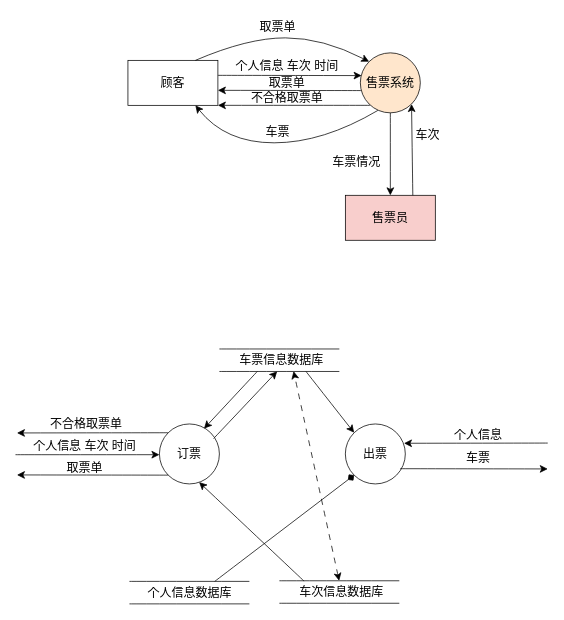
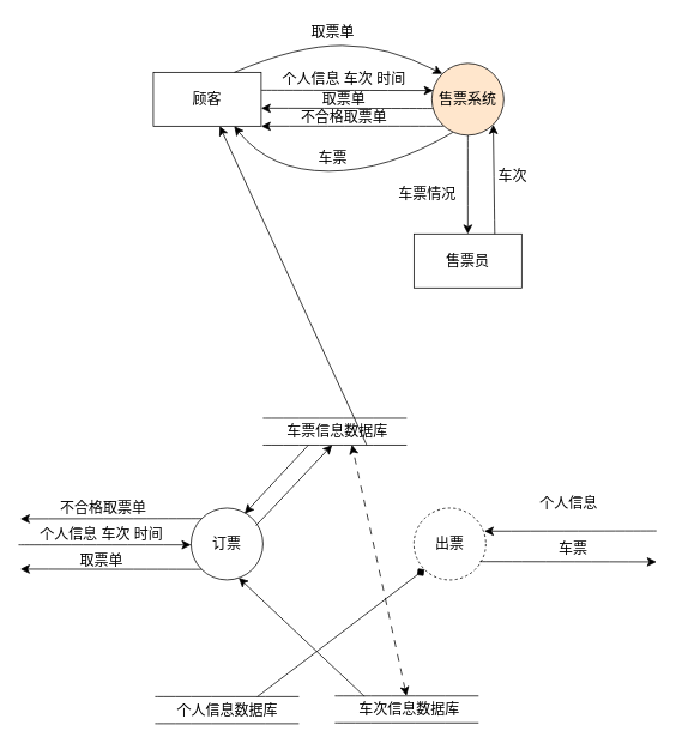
- <mxCell id="14" value="车次" style="text;html=1;strokeColor=none;fillColor=none;align=center;verticalAlign=middle;whiteSpace=wrap;rounded=0;fontSize=16;" vertex="1" parent="1"><mxGeometry x="540" y="165" width="60" height="30" as="geometry" /></mxCell>
+ <mxCell id="14" value="车次" style="text;html=1;strokeColor=none;fillColor=none;align=center;verticalAlign=middle;whiteSpace=wrap;rounded=0;fontSize=16;" vertex="1" parent="1"><mxGeometry x="540" y="180" width="60" height="30" as="geometry" /></mxCell>
- <mxCell id="3" value="售票员" style="rounded=0;whiteSpace=wrap;html=1;fontSize=16;fillColor=#f8cecc;" vertex="1" parent="1"><mxGeometry x="460" y="260" width="120" height="60" as="geometry" /></mxCell>
+ <mxCell id="3" value="售票员" style="rounded=0;whiteSpace=wrap;html=1;fontSize=16;" vertex="1" parent="1"><mxGeometry x="460" y="260" width="120" height="60" as="geometry" /></mxCell>
- <mxCell id="49" value="" style="endArrow=classic;html=1;rounded=0;fontSize=12;startSize=8;endSize=8;curved=1;exitX=0.75;exitY=1;exitDx=0;exitDy=0;entryX=0;entryY=0;entryDx=0;entryDy=0;" edge="1" parent="1" source="46" target="36"><mxGeometry width="50" height="50" relative="1" as="geometry"><mxPoint x="351" y="480" as="sourcePoint" /><mxPoint x="282" y="581" as="targetPoint" /></mxGeometry></mxCell>
+ <mxCell id="49" value="" style="endArrow=classic;html=1;rounded=0;fontSize=12;startSize=8;endSize=8;curved=1;exitX=0.75;exitY=1;exitDx=0;exitDy=0;" edge="1" parent="1" source="46" target="2"><mxGeometry width="50" height="50" relative="1" as="geometry"><mxPoint x="351" y="480" as="sourcePoint" /><mxPoint x="282" y="581" as="targetPoint" /></mxGeometry></mxCell>
- <mxCell id="38" value="个人信息" style="text;html=1;strokeColor=none;fillColor=none;align=center;verticalAlign=middle;whiteSpace=wrap;rounded=0;fontSize=16;" vertex="1" parent="1"><mxGeometry x="560" y="565" width="155" height="30" as="geometry" /></mxCell>
+ <mxCell id="38" value="个人信息" style="text;html=1;strokeColor=none;fillColor=none;align=center;verticalAlign=middle;whiteSpace=wrap;rounded=0;fontSize=16;" vertex="1" parent="1"><mxGeometry x="555" y="545" width="155" height="30" as="geometry" /></mxCell>
- <mxCell id="36" value="出票" style="ellipse;whiteSpace=wrap;html=1;aspect=fixed;fontSize=16;" vertex="1" parent="1"><mxGeometry x="460" y="565" width="80" height="80" as="geometry" /></mxCell>
+ <mxCell id="36" value="出票" style="ellipse;whiteSpace=wrap;html=1;aspect=fixed;fontSize=16;dashed=1;" vertex="1" parent="1"><mxGeometry x="460" y="565" width="80" height="80" as="geometry" /></mxCell>
